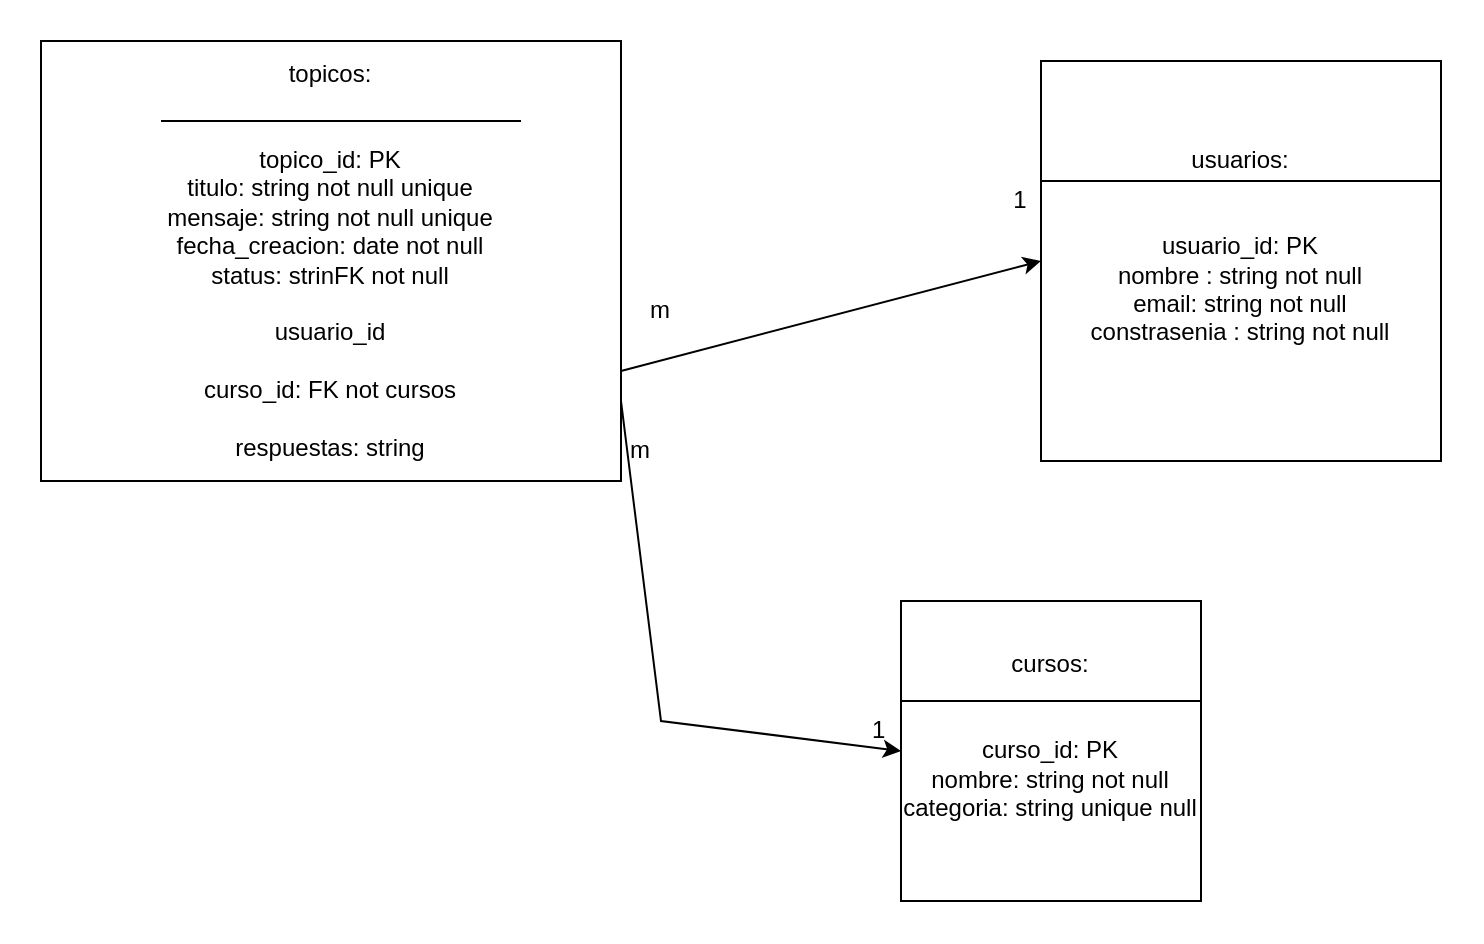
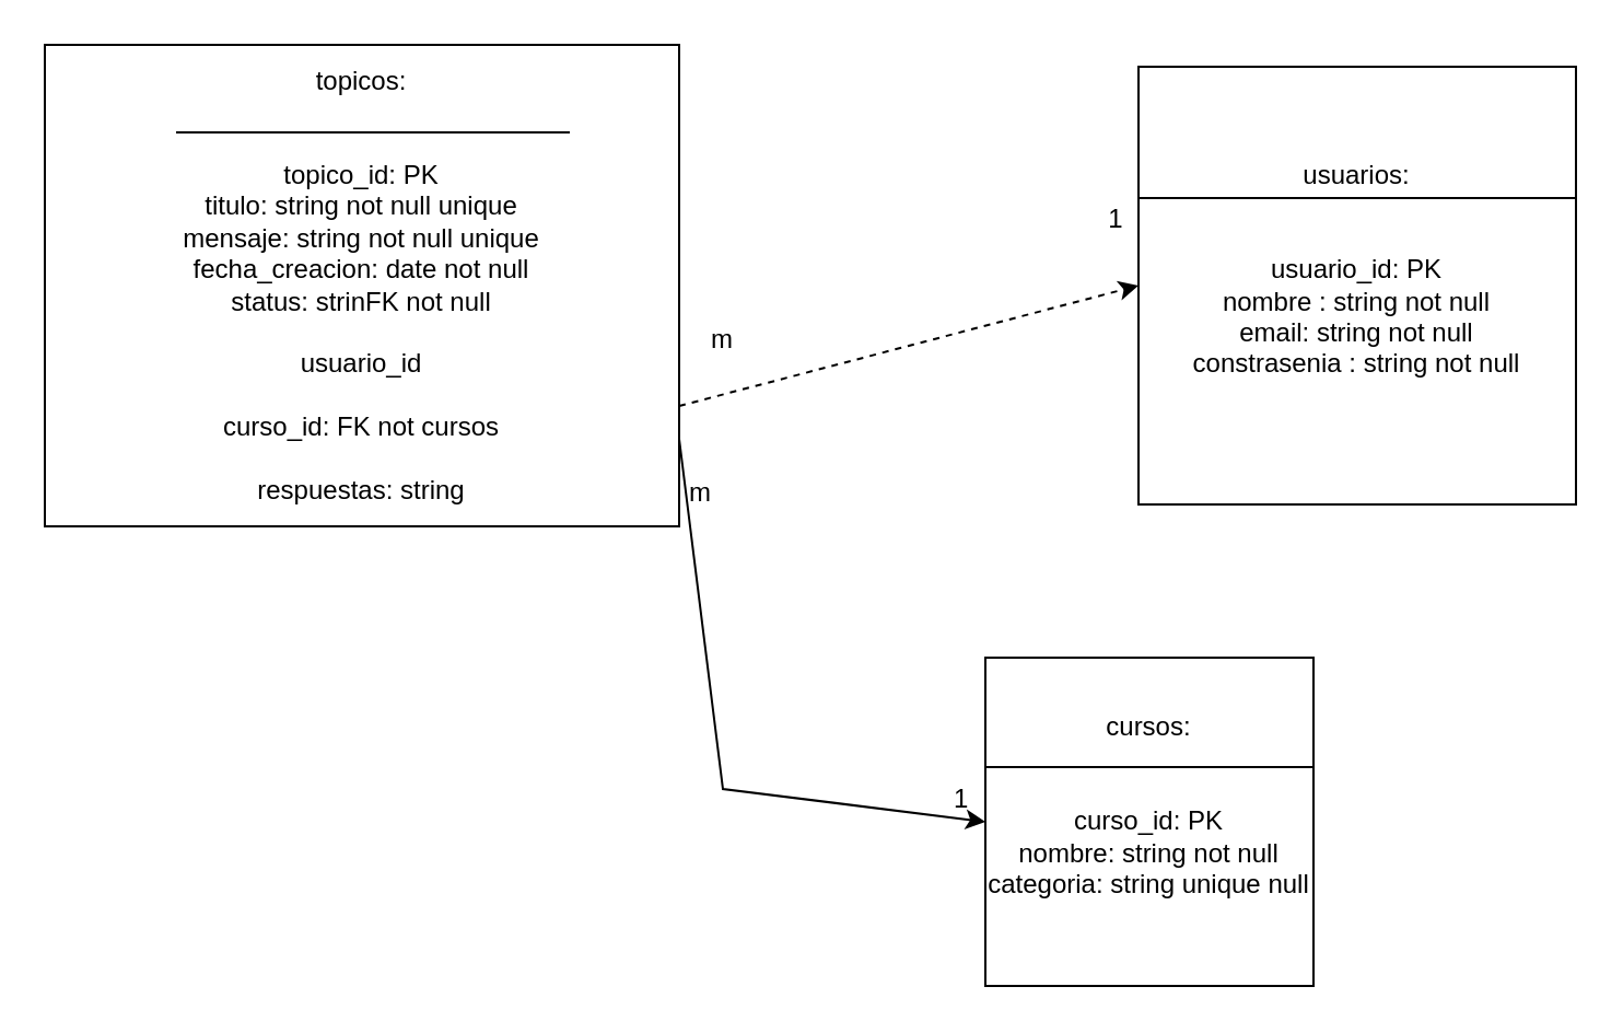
- <mxCell id="6" value="" style="endArrow=classic;html=1;rounded=0;exitX=1;exitY=0.75;exitDx=0;exitDy=0;entryX=0;entryY=0.5;entryDx=0;entryDy=0;" edge="1" parent="1" source="4" target="2"><mxGeometry width="50" height="50" relative="1" as="geometry"><mxPoint x="380" y="170" as="sourcePoint" /><mxPoint x="430" y="120" as="targetPoint" /></mxGeometry></mxCell>
+ <mxCell id="6" value="" style="endArrow=classic;html=1;rounded=0;exitX=1;exitY=0.75;exitDx=0;exitDy=0;entryX=0;entryY=0.5;entryDx=0;entryDy=0;dashed=1;" edge="1" parent="1" source="4" target="2"><mxGeometry width="50" height="50" relative="1" as="geometry"><mxPoint x="380" y="170" as="sourcePoint" /><mxPoint x="430" y="120" as="targetPoint" /></mxGeometry></mxCell>
